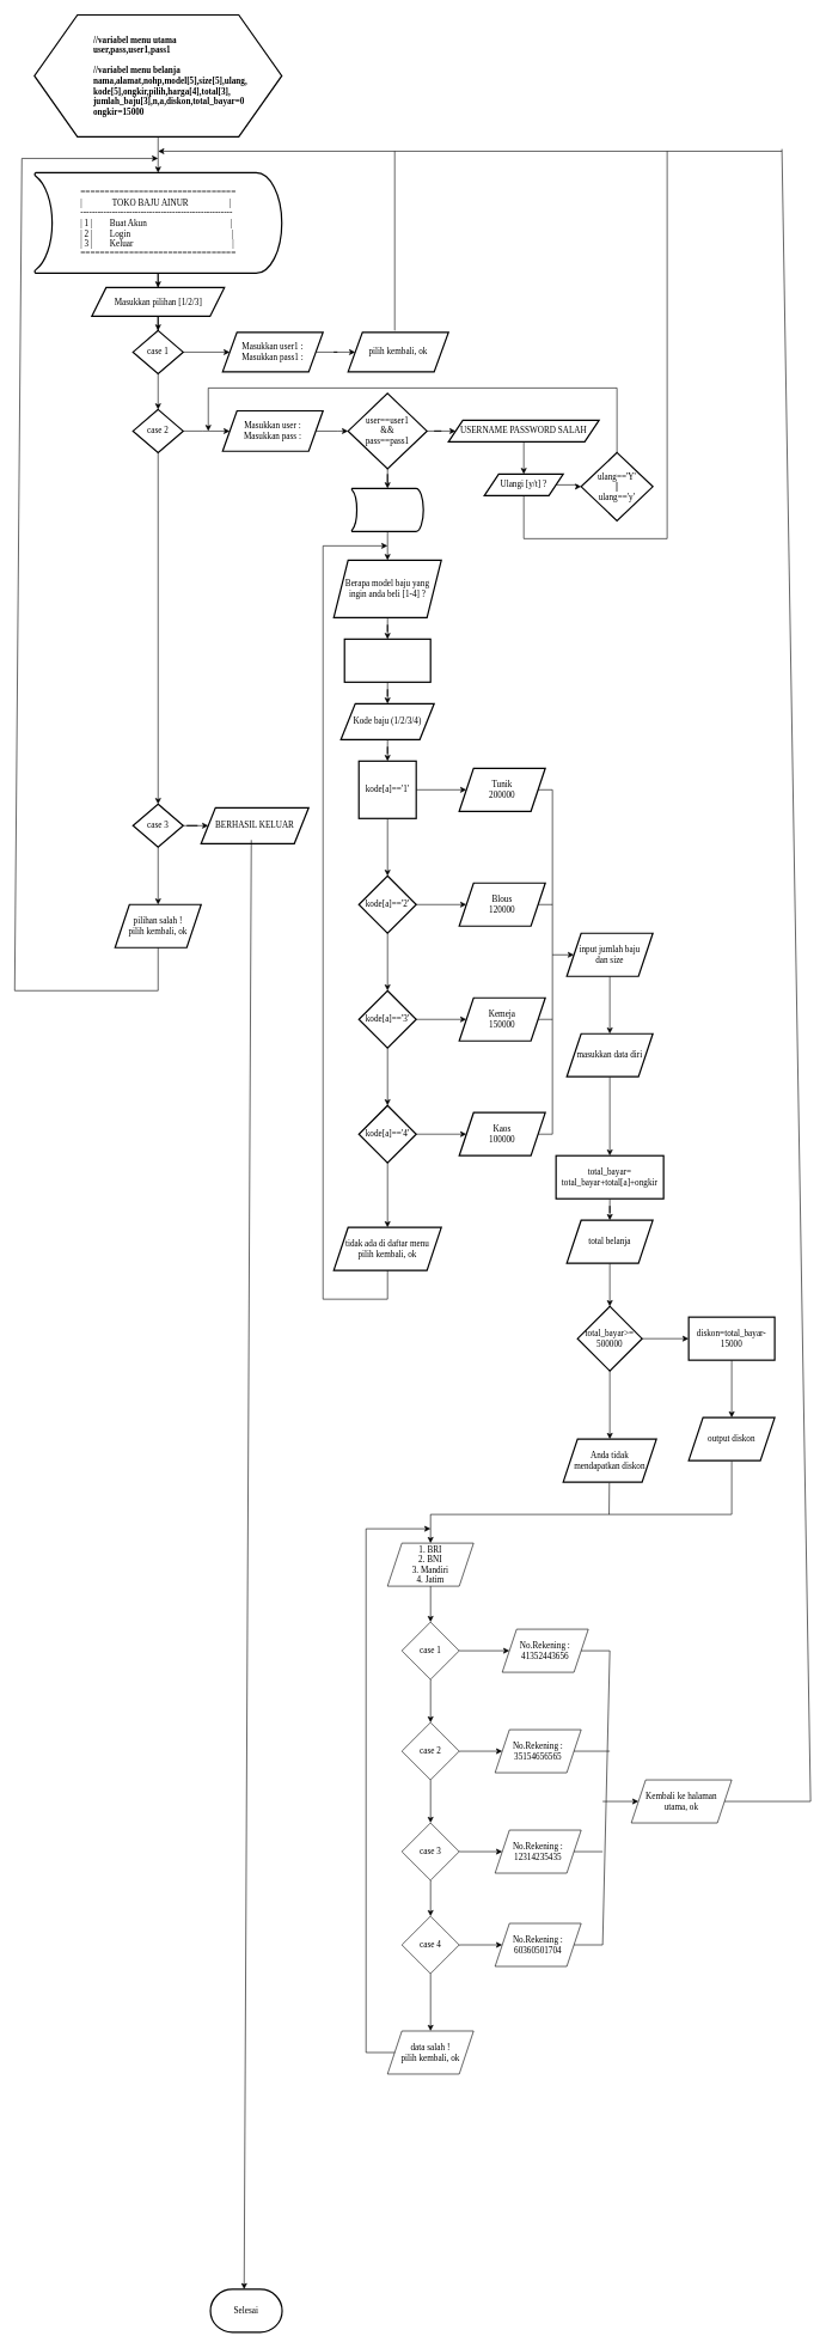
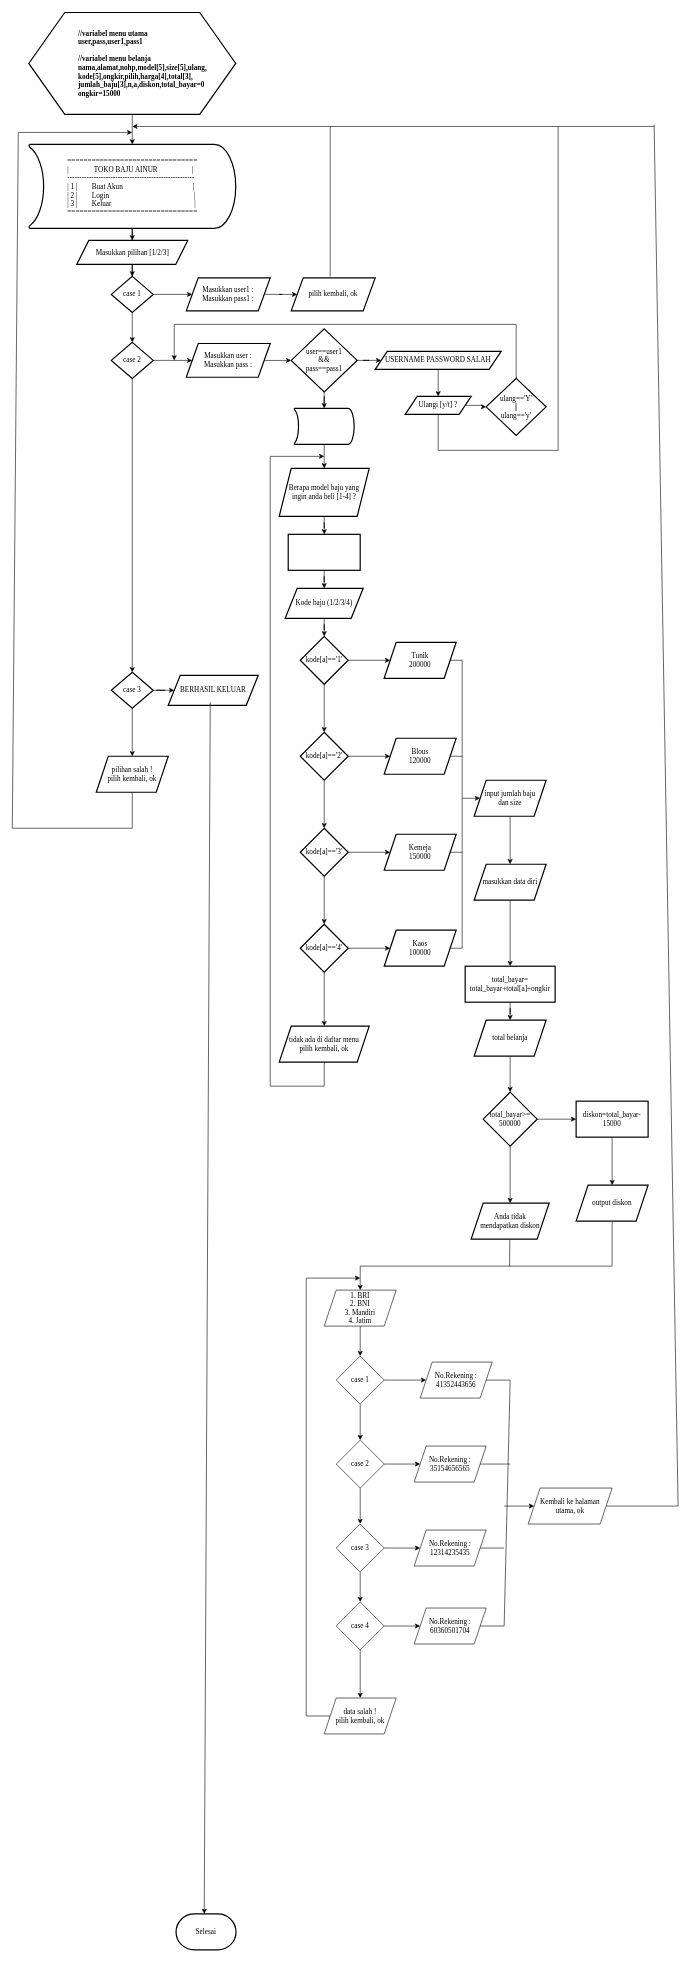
- <mxCell id="46" value="kode[a]=='1'" style="whiteSpace=wrap;html=1;fontFamily=Times New Roman;strokeWidth=2;rounded=0;" parent="1" vertex="1"><mxGeometry x="500" y="1060" width="80" height="80" as="geometry" /></mxCell>
+ <mxCell id="46" value="kode[a]=='1'" style="rhombus;whiteSpace=wrap;html=1;fontFamily=Times New Roman;strokeWidth=2;" parent="1" vertex="1"><mxGeometry x="500" y="1060" width="80" height="80" as="geometry" /></mxCell>
